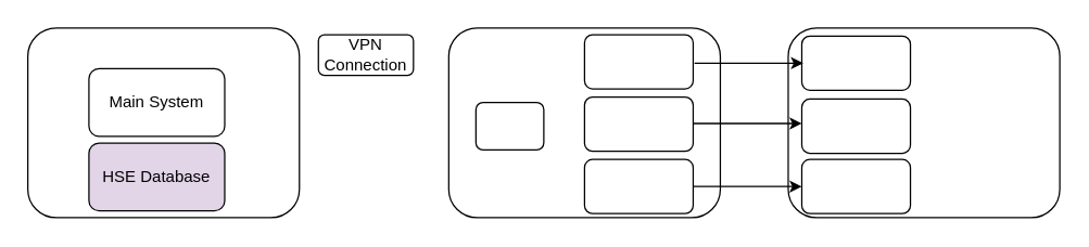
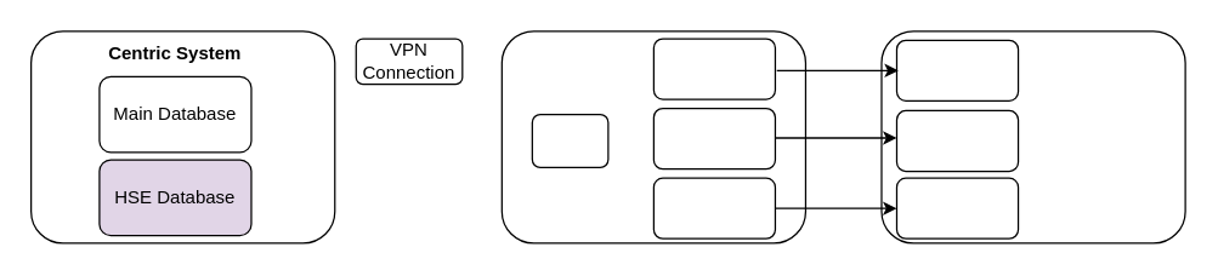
+ <mxCell id="7" value="Centric System" style="text;html=1;align=center;verticalAlign=middle;whiteSpace=wrap;rounded=0;fontStyle=1" vertex="1" parent="1"><mxGeometry x="70" y="20" width="90" height="30" as="geometry" /></mxCell>
- <mxCell id="5" value="&lt;div&gt;&lt;span style=&quot;background-color: transparent; color: light-dark(rgb(0, 0, 0), rgb(255, 255, 255));&quot;&gt;Main System&lt;/span&gt;&lt;/div&gt;" style="rounded=1;whiteSpace=wrap;html=1;" vertex="1" parent="1"><mxGeometry x="65" y="50" width="100" height="50" as="geometry" /></mxCell>
+ <mxCell id="5" value="&lt;div&gt;&lt;span style=&quot;background-color: transparent; color: light-dark(rgb(0, 0, 0), rgb(255, 255, 255));&quot;&gt;Main Database&lt;/span&gt;&lt;/div&gt;" style="rounded=1;whiteSpace=wrap;html=1;" vertex="1" parent="1"><mxGeometry x="65" y="50" width="100" height="50" as="geometry" /></mxCell>
